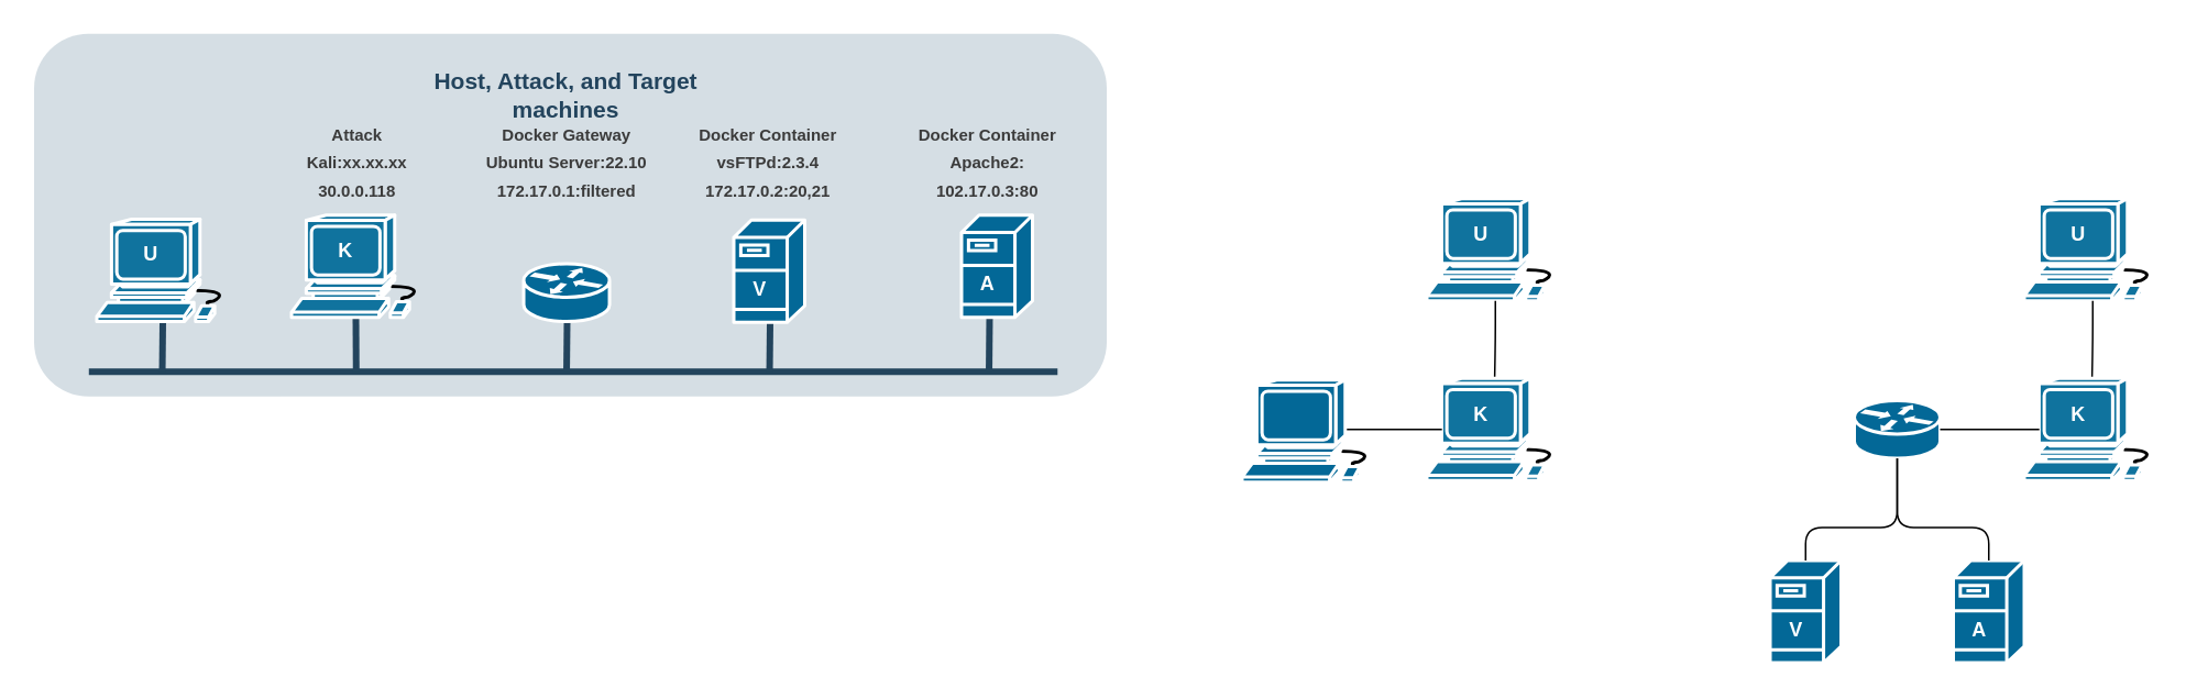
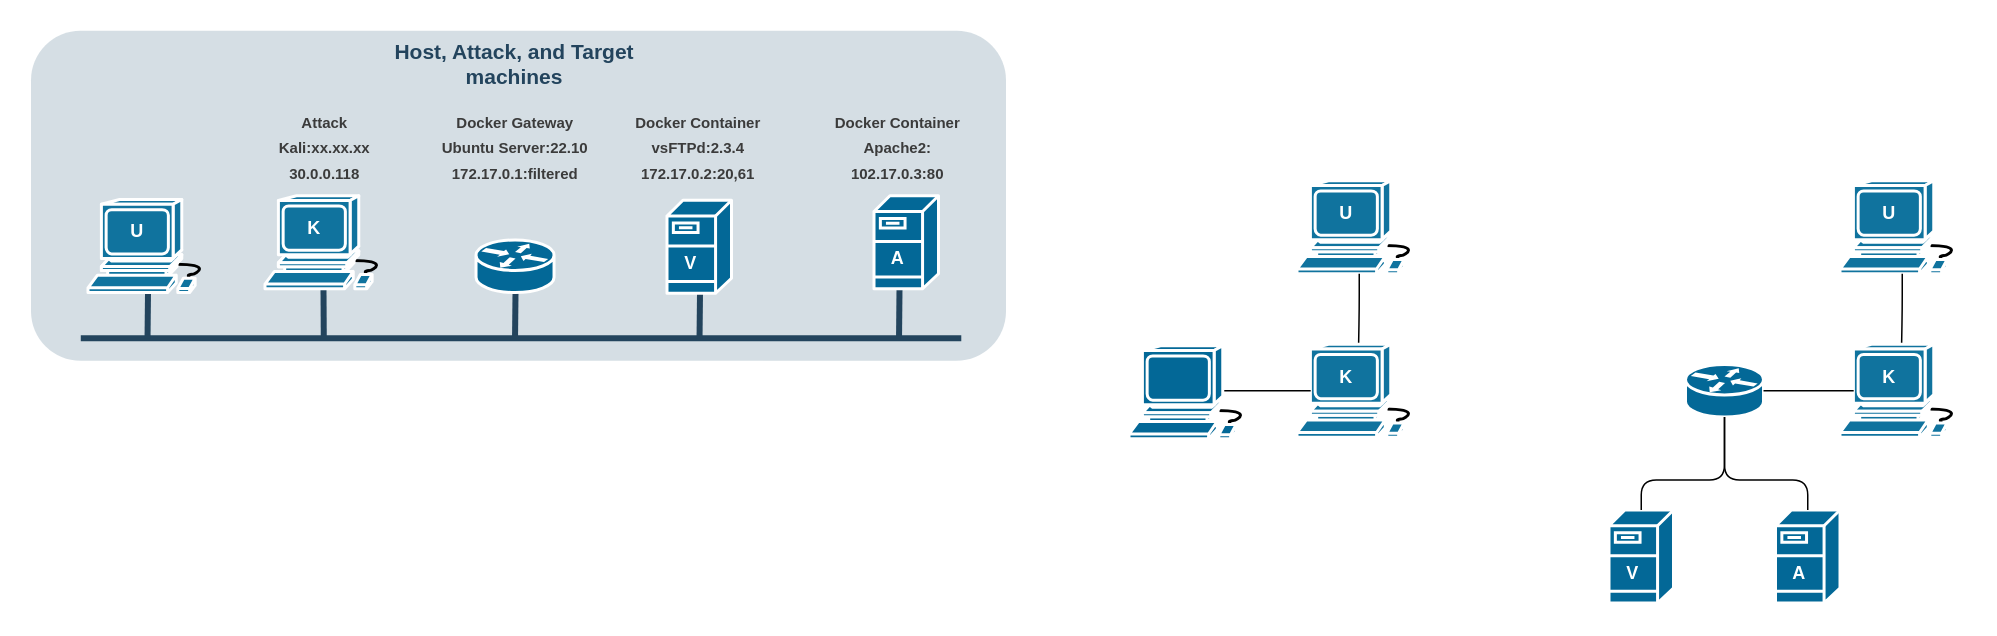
- <mxCell id="5" value="&lt;font color=&quot;#23445d&quot;&gt;Host, Attack, and Target machines&lt;br&gt;&lt;/font&gt;" style="rounded=1;whiteSpace=wrap;html=1;strokeColor=none;fillColor=none;fontSize=14;fontColor=#742B21;align=center;fontStyle=1;" parent="1" vertex="1"><mxGeometry x="230.19" y="47" width="225" height="19" as="geometry" /></mxCell>
+ <mxCell id="5" value="&lt;font color=&quot;#23445d&quot;&gt;Host, Attack, and Target machines&lt;br&gt;&lt;/font&gt;" style="rounded=1;whiteSpace=wrap;html=1;strokeColor=none;fillColor=none;fontSize=14;fontColor=#742B21;align=center;fontStyle=1;" parent="1" vertex="1"><mxGeometry x="230.19" y="32" width="225" height="19" as="geometry" /></mxCell>
- <mxCell id="13" value="&lt;div&gt;&lt;font style=&quot;font-size: 10px;&quot;&gt;Docker Container&lt;br&gt;&lt;/font&gt;&lt;/div&gt;&lt;div&gt;&lt;font style=&quot;font-size: 10px;&quot;&gt;vsFTPd:2.3.4&lt;br&gt;&lt;/font&gt;&lt;/div&gt;&lt;div&gt;&lt;font style=&quot;font-size: 10px;&quot;&gt;&lt;font&gt;172.17.0.2:20,21&lt;/font&gt;&lt;font&gt;&lt;br&gt;&lt;/font&gt;&lt;/font&gt;&lt;/div&gt;" style="rounded=1;whiteSpace=wrap;html=1;strokeColor=none;fillColor=none;fontSize=14;fontColor=#3B3B3B;align=center;fontStyle=1;" parent="1" vertex="1"><mxGeometry x="421.19" y="87" width="87.5" height="19" as="geometry" /></mxCell>
+ <mxCell id="13" value="&lt;div&gt;&lt;font style=&quot;font-size: 10px;&quot;&gt;Docker Container&lt;br&gt;&lt;/font&gt;&lt;/div&gt;&lt;div&gt;&lt;font style=&quot;font-size: 10px;&quot;&gt;vsFTPd:2.3.4&lt;br&gt;&lt;/font&gt;&lt;/div&gt;&lt;div&gt;&lt;font style=&quot;font-size: 10px;&quot;&gt;&lt;font&gt;172.17.0.2:20,61&lt;/font&gt;&lt;font&gt;&lt;br&gt;&lt;/font&gt;&lt;/font&gt;&lt;/div&gt;" style="rounded=1;whiteSpace=wrap;html=1;strokeColor=none;fillColor=none;fontSize=14;fontColor=#3B3B3B;align=center;fontStyle=1;" parent="1" vertex="1"><mxGeometry x="421.19" y="87" width="87.5" height="19" as="geometry" /></mxCell>
